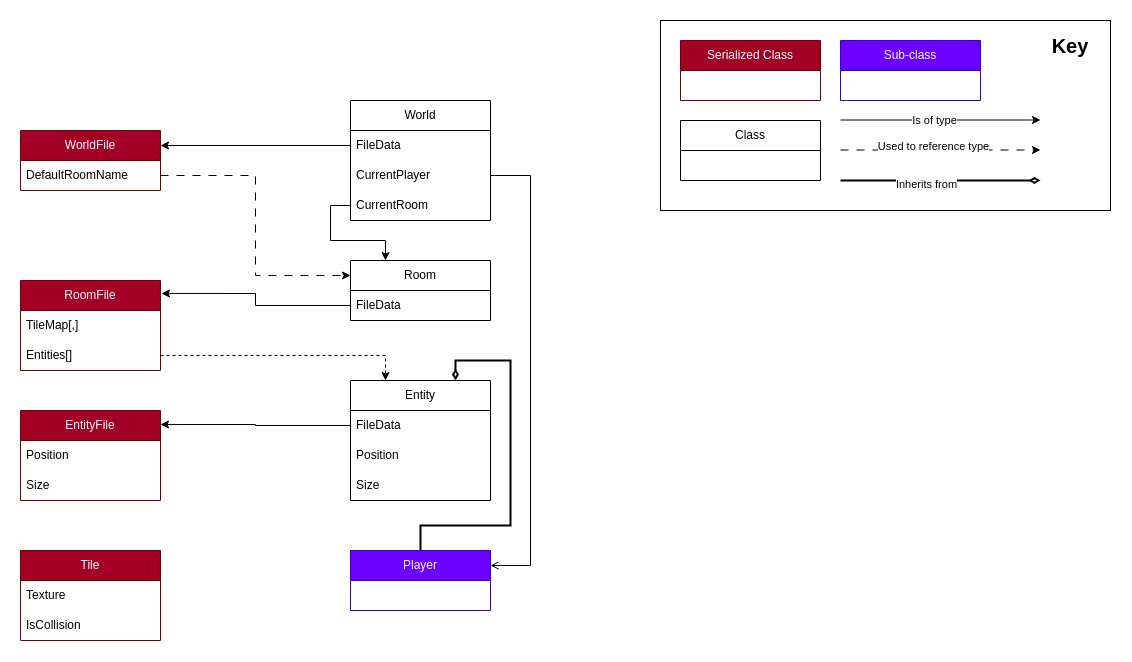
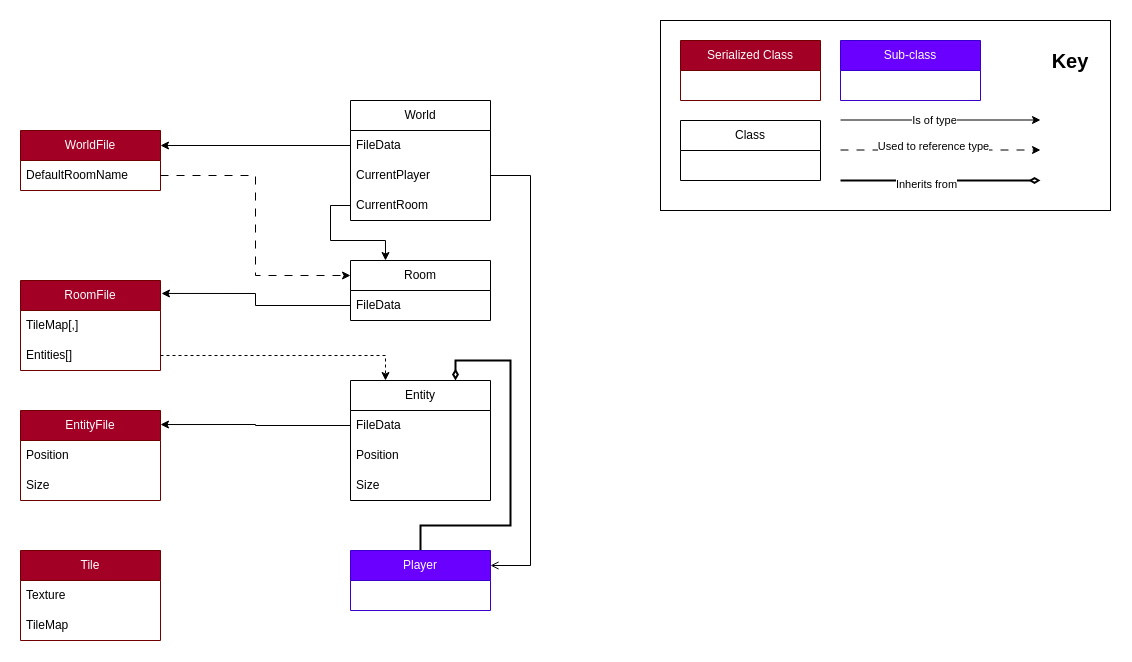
- <mxCell id="42" value="&lt;font size=&quot;1&quot;&gt;&lt;b style=&quot;font-size: 20px;&quot;&gt;Key&lt;/b&gt;&lt;/font&gt;" style="text;html=1;strokeColor=none;fillColor=none;align=center;verticalAlign=middle;whiteSpace=wrap;rounded=0;" parent="1" vertex="1"><mxGeometry x="1040" y="30" width="60" height="30" as="geometry" /></mxCell>
+ <mxCell id="42" value="&lt;font size=&quot;1&quot;&gt;&lt;b style=&quot;font-size: 20px;&quot;&gt;Key&lt;/b&gt;&lt;/font&gt;" style="text;html=1;strokeColor=none;fillColor=none;align=center;verticalAlign=middle;whiteSpace=wrap;rounded=0;" parent="1" vertex="1"><mxGeometry x="1040" y="45" width="60" height="30" as="geometry" /></mxCell>
- <mxCell id="28" value="IsCollision" style="text;strokeColor=none;fillColor=none;align=left;verticalAlign=middle;spacingLeft=4;spacingRight=4;overflow=hidden;points=[[0,0.5],[1,0.5]];portConstraint=eastwest;rotatable=0;whiteSpace=wrap;html=1;" parent="26" vertex="1"><mxGeometry y="60" width="140" height="30" as="geometry" /></mxCell>
+ <mxCell id="28" value="TileMap" style="text;strokeColor=none;fillColor=none;align=left;verticalAlign=middle;spacingLeft=4;spacingRight=4;overflow=hidden;points=[[0,0.5],[1,0.5]];portConstraint=eastwest;rotatable=0;whiteSpace=wrap;html=1;" parent="26" vertex="1"><mxGeometry y="60" width="140" height="30" as="geometry" /></mxCell>
